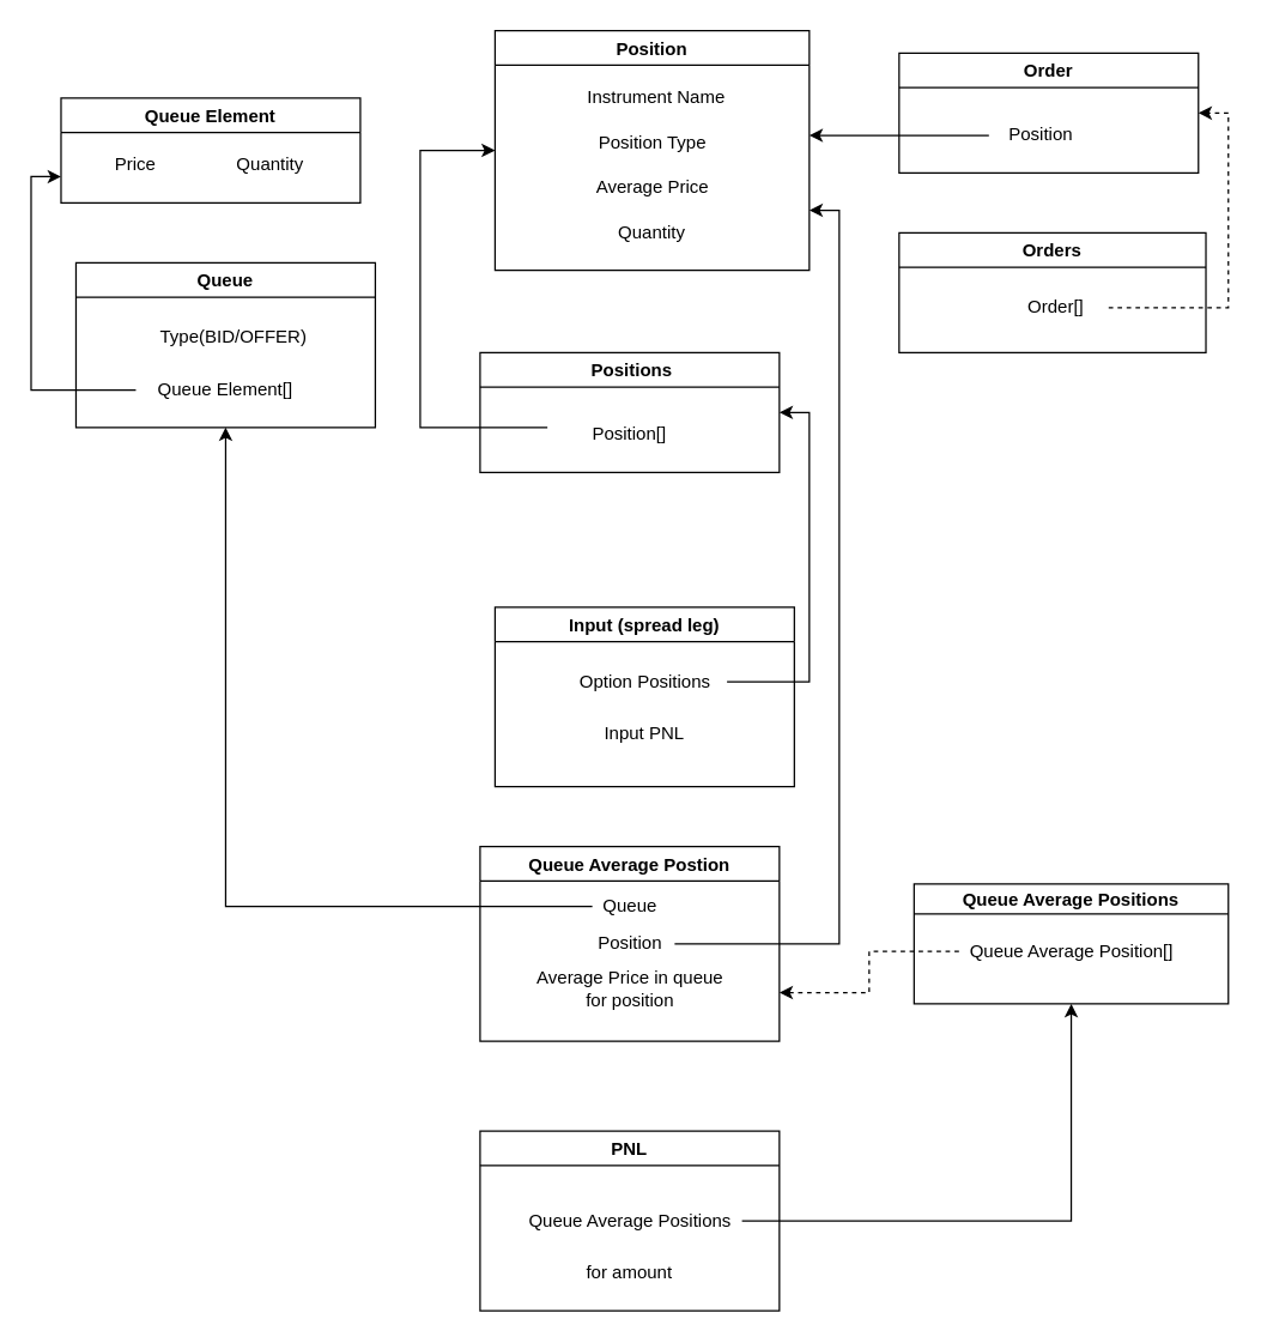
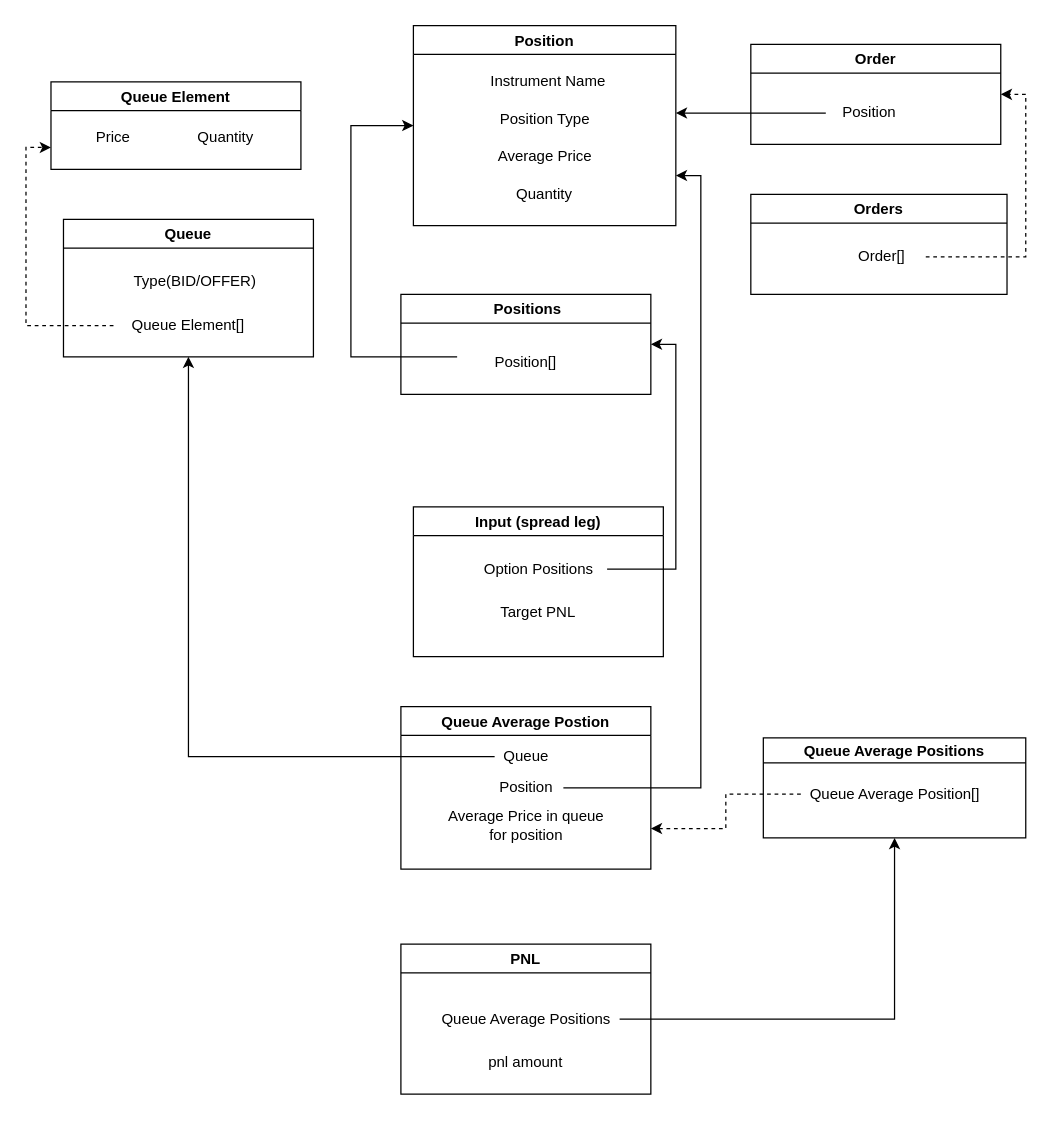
- <mxCell id="20" style="edgeStyle=orthogonalEdgeStyle;rounded=0;orthogonalLoop=1;jettySize=auto;html=1;entryX=0;entryY=0.75;entryDx=0;entryDy=0;fontFamily=Helvetica;" edge="1" parent="1" source="9" target="10"><mxGeometry relative="1" as="geometry"><Array as="points"><mxPoint x="20" y="260" /><mxPoint x="20" y="118" /></Array></mxGeometry></mxCell>
+ <mxCell id="20" style="edgeStyle=orthogonalEdgeStyle;rounded=0;orthogonalLoop=1;jettySize=auto;html=1;entryX=0;entryY=0.75;entryDx=0;entryDy=0;fontFamily=Helvetica;dashed=1;" edge="1" parent="1" source="9" target="10"><mxGeometry relative="1" as="geometry"><Array as="points"><mxPoint x="20" y="260" /><mxPoint x="20" y="118" /></Array></mxGeometry></mxCell>
- <mxCell id="19" value="Input PNL" style="text;html=1;strokeColor=none;fillColor=none;align=center;verticalAlign=middle;whiteSpace=wrap;rounded=0;shadow=0;fontFamily=Helvetica;" vertex="1" parent="17"><mxGeometry x="60" y="70" width="80" height="30" as="geometry" /></mxCell>
+ <mxCell id="19" value="Target PNL" style="text;html=1;strokeColor=none;fillColor=none;align=center;verticalAlign=middle;whiteSpace=wrap;rounded=0;shadow=0;fontFamily=Helvetica;" vertex="1" parent="17"><mxGeometry x="60" y="70" width="80" height="30" as="geometry" /></mxCell>
- <mxCell id="35" value="for amount" style="text;html=1;strokeColor=none;fillColor=none;align=center;verticalAlign=middle;whiteSpace=wrap;rounded=0;shadow=0;fontFamily=Helvetica;" vertex="1" parent="33"><mxGeometry x="60" y="80" width="80" height="30" as="geometry" /></mxCell>
+ <mxCell id="35" value="pnl amount" style="text;html=1;strokeColor=none;fillColor=none;align=center;verticalAlign=middle;whiteSpace=wrap;rounded=0;shadow=0;fontFamily=Helvetica;" vertex="1" parent="33"><mxGeometry x="60" y="80" width="80" height="30" as="geometry" /></mxCell>
